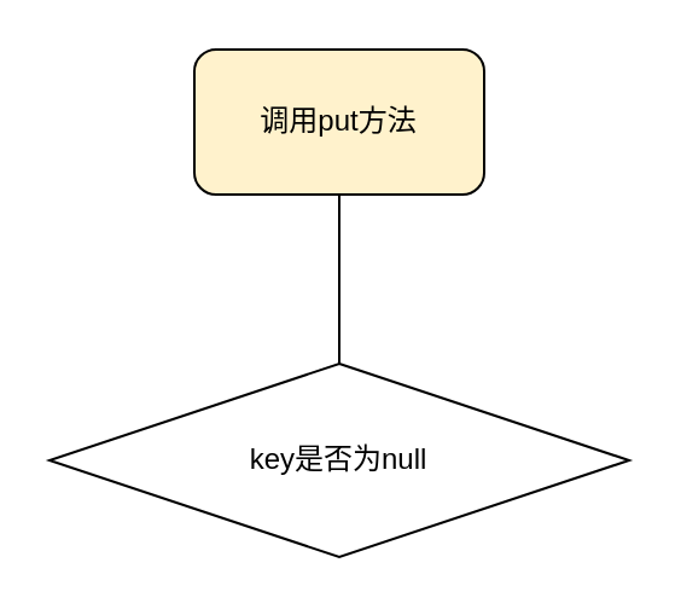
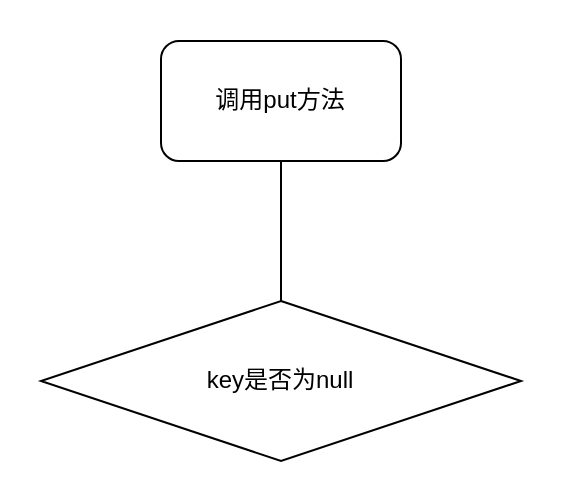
- <mxCell id="3" value="调用put方法" style="rounded=1;whiteSpace=wrap;html=1;fillColor=#fff2cc;" vertex="1" parent="1"><mxGeometry x="80" y="20" width="120" height="60" as="geometry" /></mxCell>
+ <mxCell id="3" value="调用put方法" style="rounded=1;whiteSpace=wrap;html=1;" vertex="1" parent="1"><mxGeometry x="80" y="20" width="120" height="60" as="geometry" /></mxCell>
